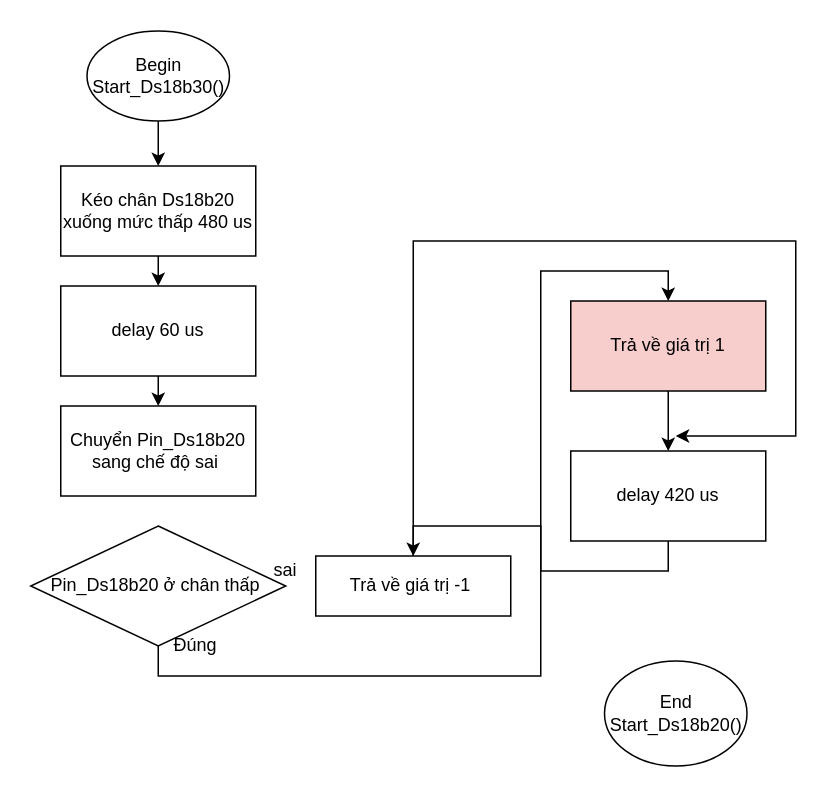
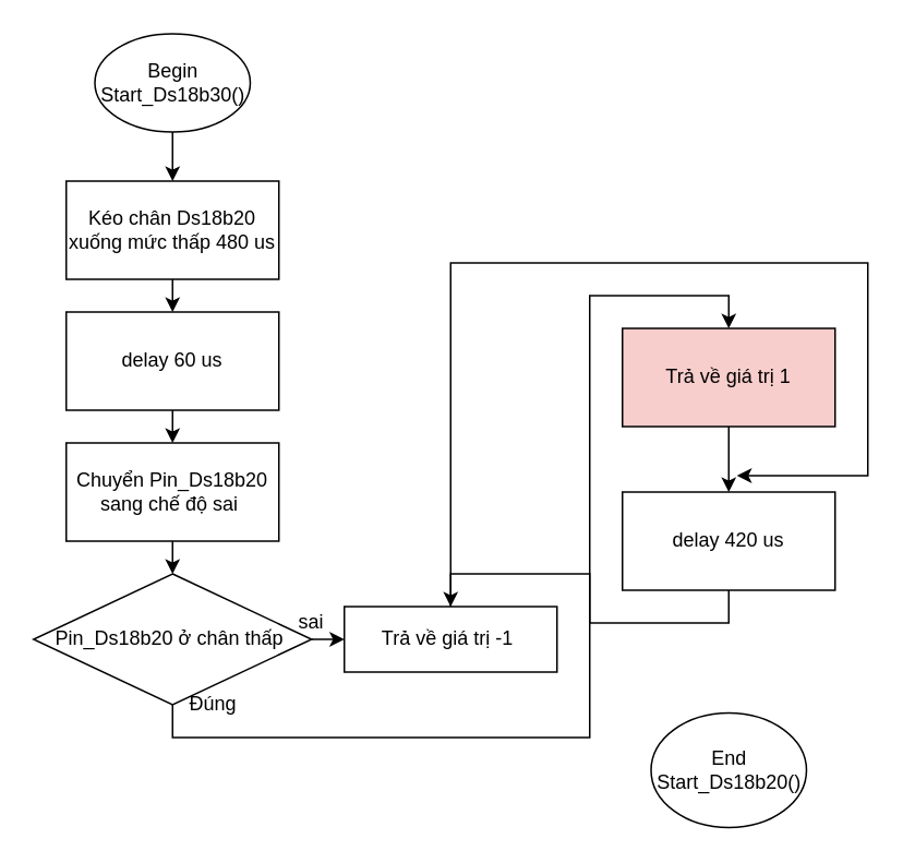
+ <mxCell id="11" style="edgeStyle=orthogonalEdgeStyle;rounded=0;orthogonalLoop=1;jettySize=auto;html=1;exitX=0.5;exitY=1;exitDx=0;exitDy=0;entryX=0.5;entryY=0;entryDx=0;entryDy=0;" parent="1" source="12" target="10" edge="1"><mxGeometry relative="1" as="geometry" /></mxCell>
+ <mxCell id="8" style="edgeStyle=orthogonalEdgeStyle;rounded=0;orthogonalLoop=1;jettySize=auto;html=1;exitX=1;exitY=0.5;exitDx=0;exitDy=0;entryX=0;entryY=0.5;entryDx=0;entryDy=0;" parent="1" source="10" target="16" edge="1"><mxGeometry relative="1" as="geometry" /></mxCell>
- <mxCell id="21" value="End&lt;br&gt;Start_Ds18b20()" style="ellipse;whiteSpace=wrap;html=1;" parent="1" vertex="1"><mxGeometry x="402.5" y="440" width="95" height="70" as="geometry" /></mxCell>
+ <mxCell id="21" value="End&lt;br&gt;Start_Ds18b20()" style="ellipse;whiteSpace=wrap;html=1;" parent="1" vertex="1"><mxGeometry x="397.5" y="435" width="95" height="70" as="geometry" /></mxCell>
